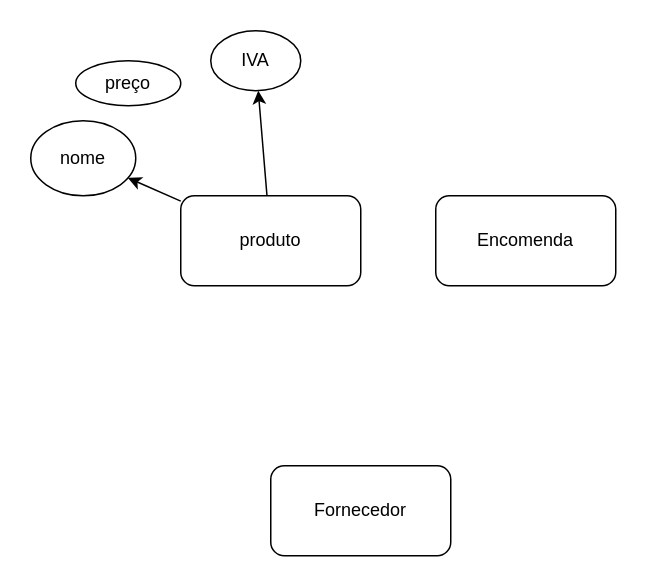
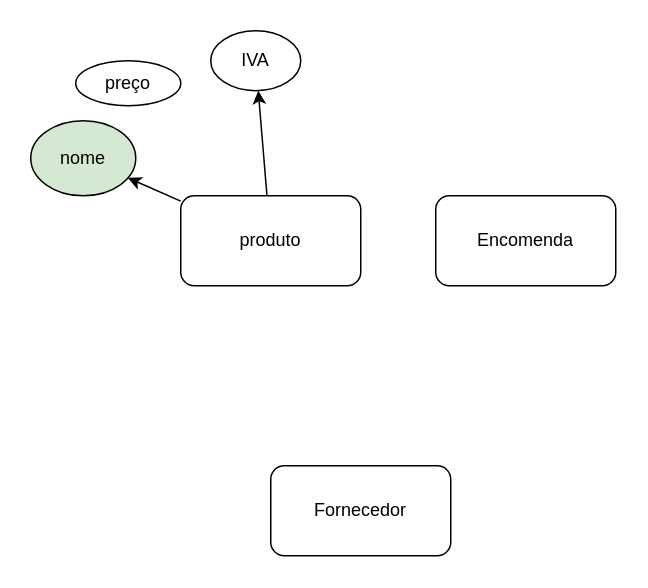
- <mxCell id="8" value="nome" style="ellipse;whiteSpace=wrap;html=1;rounded=1;" vertex="1" parent="1"><mxGeometry x="20" y="80" width="70" height="50" as="geometry" /></mxCell>
+ <mxCell id="8" value="nome" style="ellipse;whiteSpace=wrap;html=1;rounded=1;fillColor=#d5e8d4;" vertex="1" parent="1"><mxGeometry x="20" y="80" width="70" height="50" as="geometry" /></mxCell>
